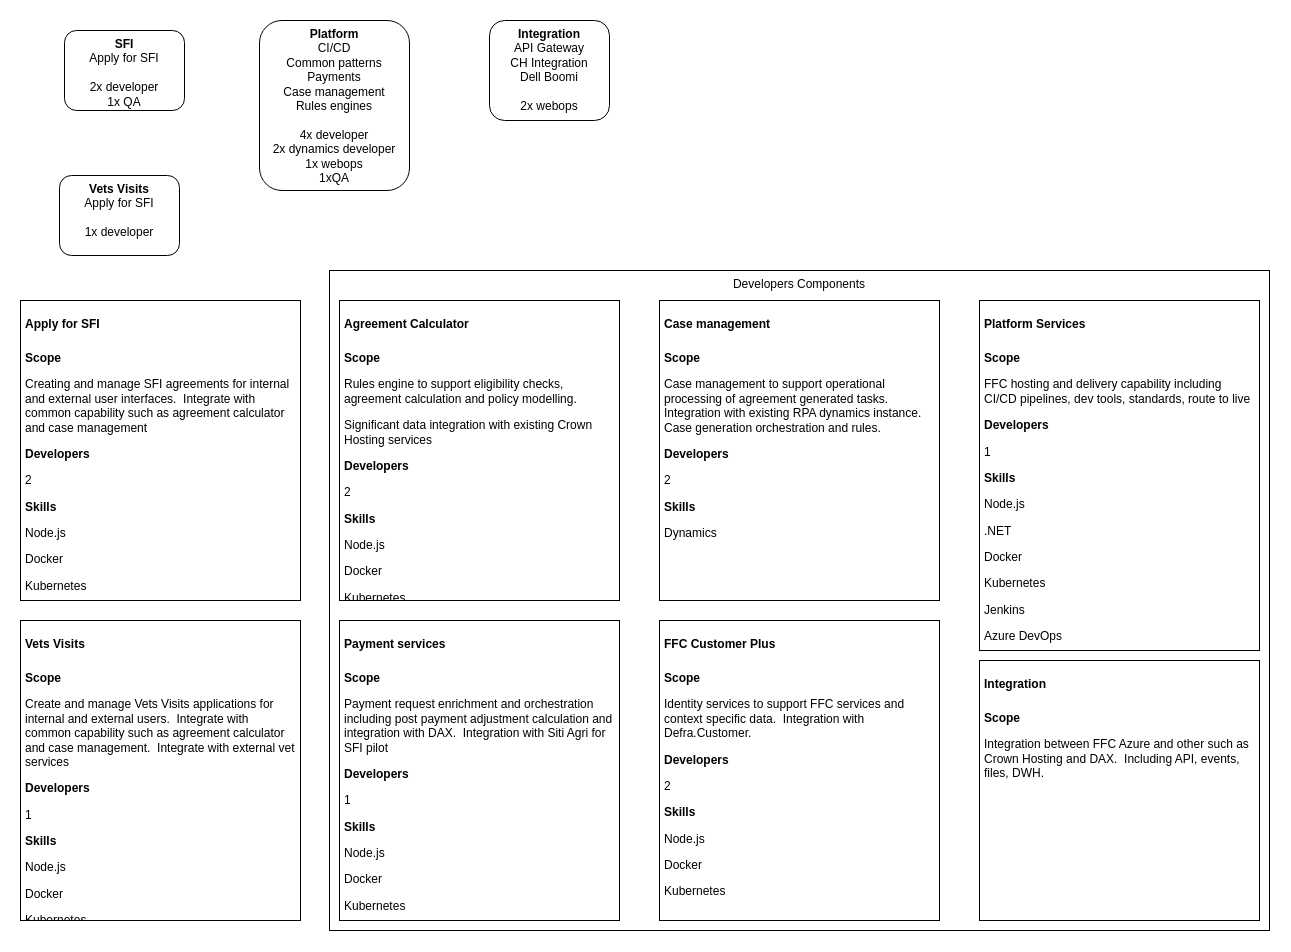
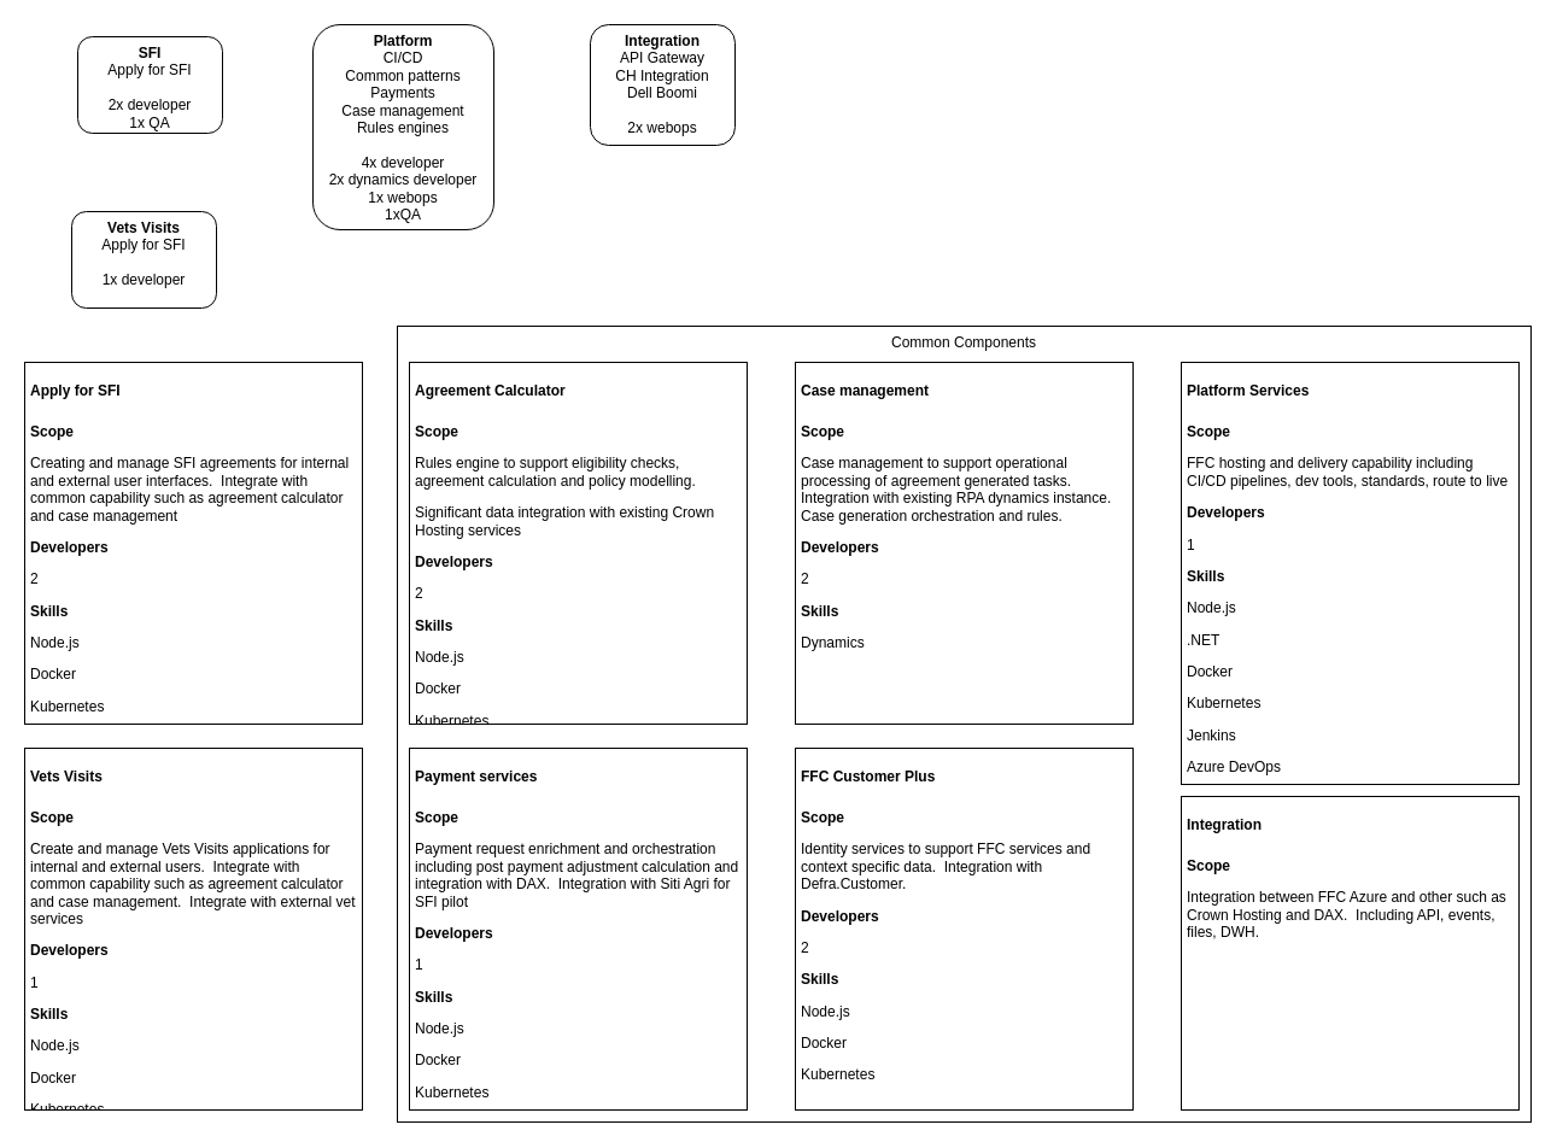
- <mxCell id="2" value="Developers Components" style="rounded=0;whiteSpace=wrap;html=1;fontSize=12;strokeColor=default;verticalAlign=top;" vertex="1" parent="1"><mxGeometry x="329" y="270" width="940" height="660" as="geometry" /></mxCell>
+ <mxCell id="2" value="Common Components" style="rounded=0;whiteSpace=wrap;html=1;fontSize=12;strokeColor=default;verticalAlign=top;" vertex="1" parent="1"><mxGeometry x="329" y="270" width="940" height="660" as="geometry" /></mxCell>
